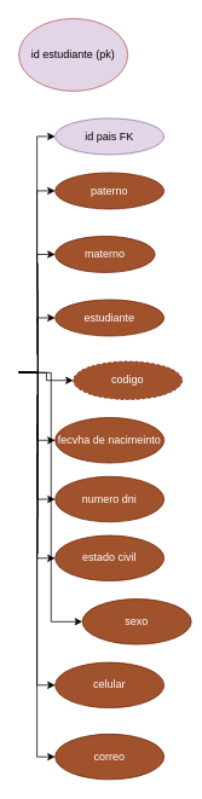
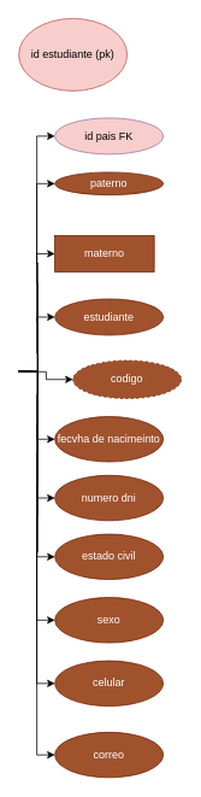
- <mxCell id="12" value="id estudiante (pk)" style="ellipse;whiteSpace=wrap;html=1;fillColor=#e1d5e7;strokeColor=#b85450;" vertex="1" parent="1"><mxGeometry x="20" y="20" width="120" height="80" as="geometry" /></mxCell>
+ <mxCell id="12" value="id estudiante (pk)" style="ellipse;whiteSpace=wrap;html=1;fillColor=#f8cecc;strokeColor=#b85450;" vertex="1" parent="1"><mxGeometry x="20" y="20" width="120" height="80" as="geometry" /></mxCell>
- <mxCell id="24" value="id pais FK" style="ellipse;whiteSpace=wrap;html=1;fillColor=#e1d5e7;strokeColor=#9673a6;" vertex="1" parent="1"><mxGeometry x="60" y="130" width="120" height="40" as="geometry" /></mxCell>
+ <mxCell id="24" value="id pais FK" style="ellipse;whiteSpace=wrap;html=1;fillColor=#f8cecc;strokeColor=#9673a6;" vertex="1" parent="1"><mxGeometry x="60" y="130" width="120" height="40" as="geometry" /></mxCell>
- <mxCell id="15" value="paterno" style="ellipse;whiteSpace=wrap;html=1;fillColor=#a0522d;strokeColor=#6D1F00;fontColor=#ffffff;" vertex="1" parent="1"><mxGeometry x="60" y="190" width="120" height="40" as="geometry" /></mxCell>
+ <mxCell id="15" value="paterno" style="ellipse;whiteSpace=wrap;html=1;fillColor=#a0522d;strokeColor=#6D1F00;fontColor=#ffffff;" vertex="1" parent="1"><mxGeometry x="60" y="190" width="120" height="25" as="geometry" /></mxCell>
- <mxCell id="17" value="materno" style="ellipse;whiteSpace=wrap;html=1;fillColor=#a0522d;strokeColor=#6D1F00;fontColor=#ffffff;" vertex="1" parent="1"><mxGeometry x="60" y="260" width="110" height="40" as="geometry" /></mxCell>
+ <mxCell id="17" value="materno" style="whiteSpace=wrap;html=1;fillColor=#a0522d;strokeColor=#6D1F00;fontColor=#ffffff;rounded=0;" vertex="1" parent="1"><mxGeometry x="60" y="260" width="110" height="40" as="geometry" /></mxCell>
- <mxCell id="20" value="sexo" style="ellipse;whiteSpace=wrap;html=1;fillColor=#a0522d;strokeColor=#6D1F00;fontColor=#ffffff;" vertex="1" parent="1"><mxGeometry x="90" y="660" width="120" height="50" as="geometry" /></mxCell>
+ <mxCell id="20" value="sexo" style="ellipse;whiteSpace=wrap;html=1;fillColor=#a0522d;strokeColor=#6D1F00;fontColor=#ffffff;" vertex="1" parent="1"><mxGeometry x="60" y="660" width="120" height="50" as="geometry" /></mxCell>
